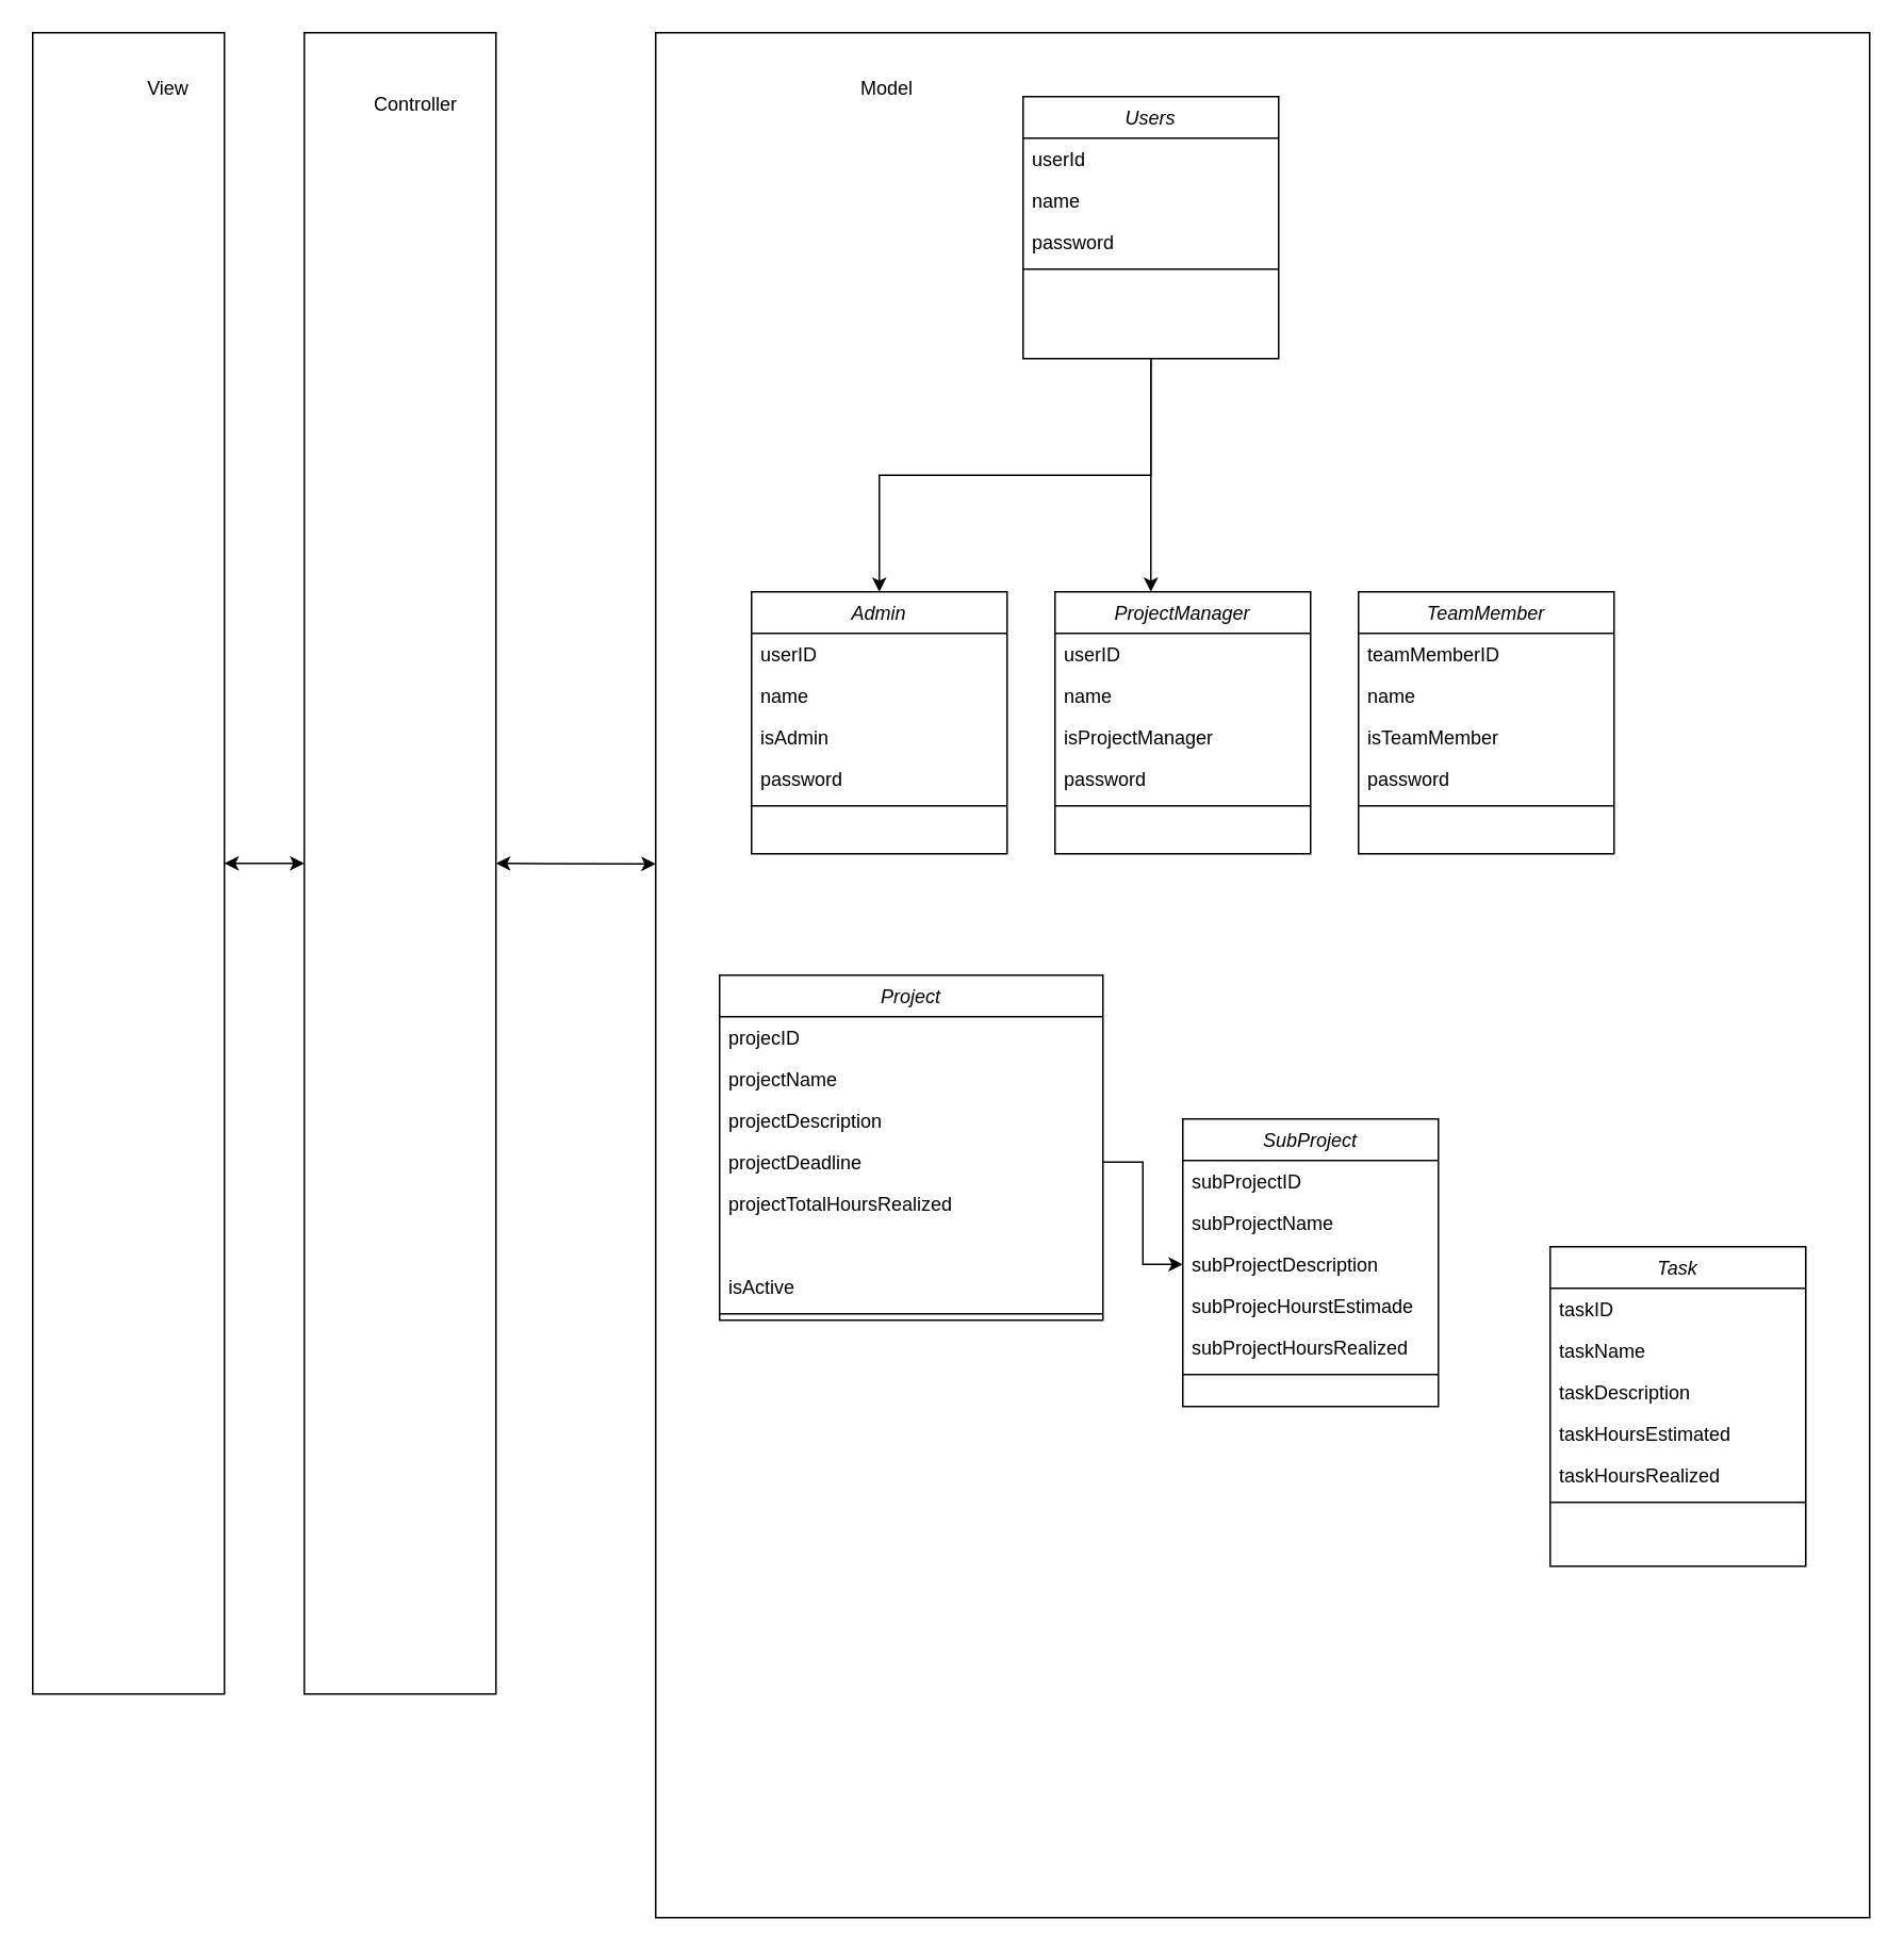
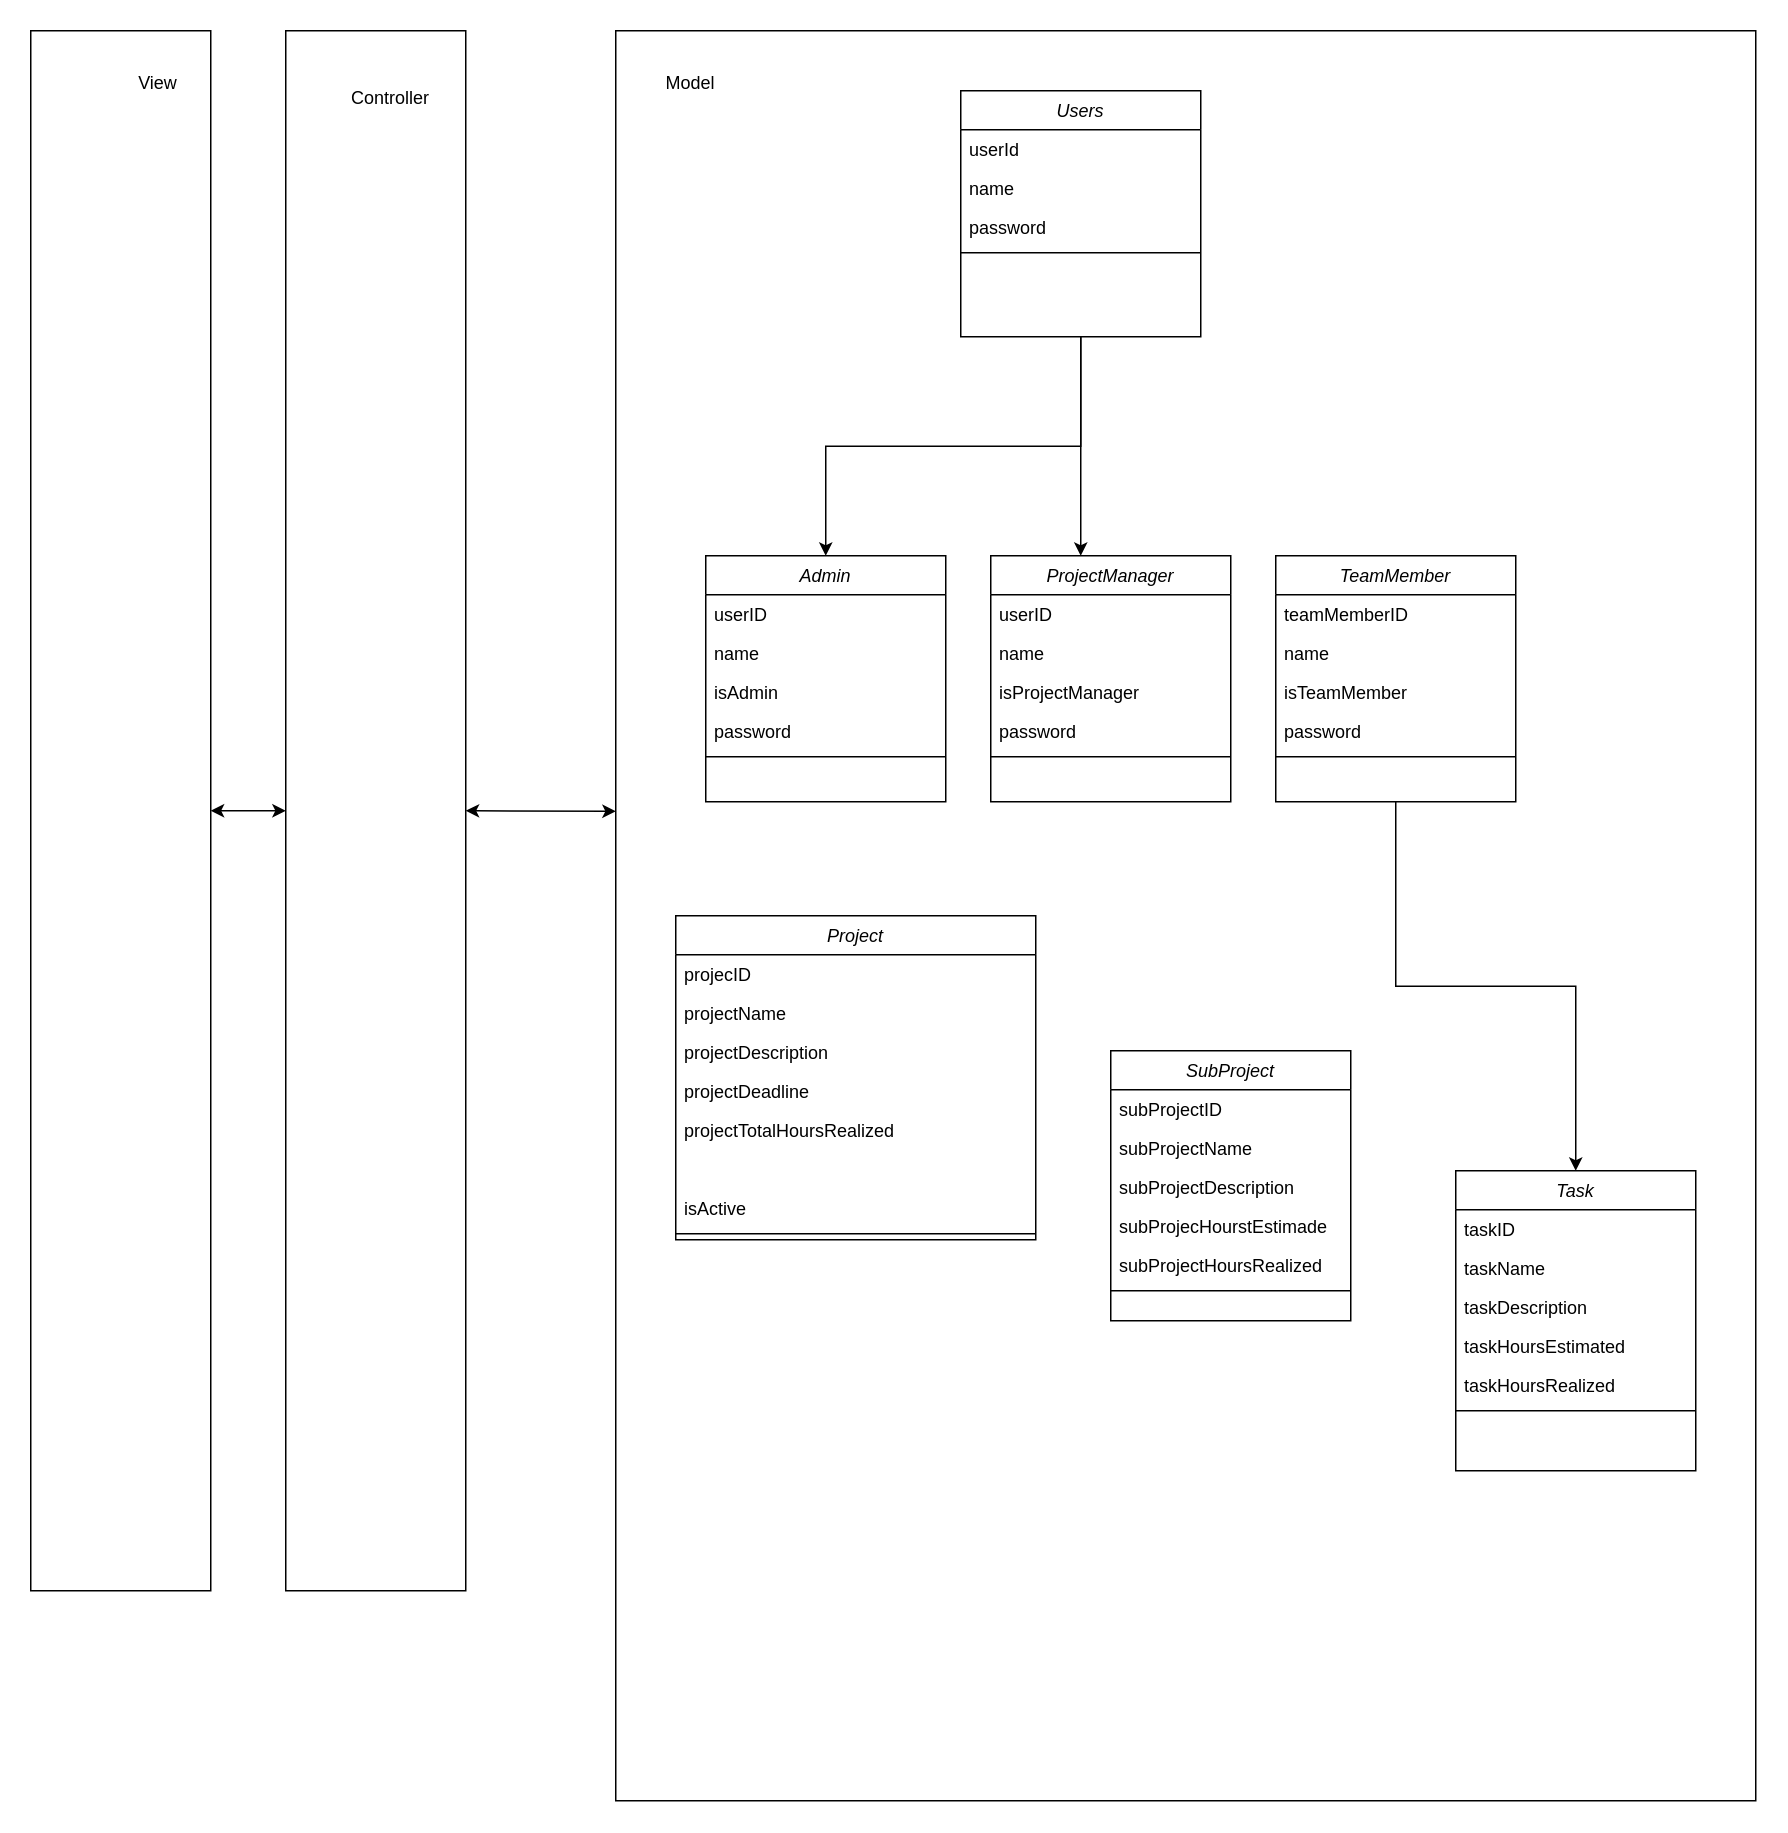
- <mxCell id="51" value="Model" style="text;html=1;align=center;verticalAlign=middle;whiteSpace=wrap;rounded=0;" parent="1" vertex="1"><mxGeometry x="525" y="40" width="60" height="30" as="geometry" /></mxCell>
+ <mxCell id="51" value="Model" style="text;html=1;align=center;verticalAlign=middle;whiteSpace=wrap;rounded=0;" parent="1" vertex="1"><mxGeometry x="430" y="40" width="60" height="30" as="geometry" /></mxCell>
+ <mxCell id="21" style="edgeStyle=orthogonalEdgeStyle;rounded=0;orthogonalLoop=1;jettySize=auto;html=1;exitX=0.5;exitY=1;exitDx=0;exitDy=0;entryX=0.5;entryY=0;entryDx=0;entryDy=0;" parent="1" source="22" target="38" edge="1"><mxGeometry relative="1" as="geometry" /></mxCell>
- <mxCell id="59" style="edgeStyle=orthogonalEdgeStyle;rounded=0;orthogonalLoop=1;jettySize=auto;html=1;exitX=1;exitY=0.5;exitDx=0;exitDy=0;entryX=0;entryY=0.5;entryDx=0;entryDy=0;" parent="1" source="33" target="55" edge="1"><mxGeometry relative="1" as="geometry" /></mxCell>
